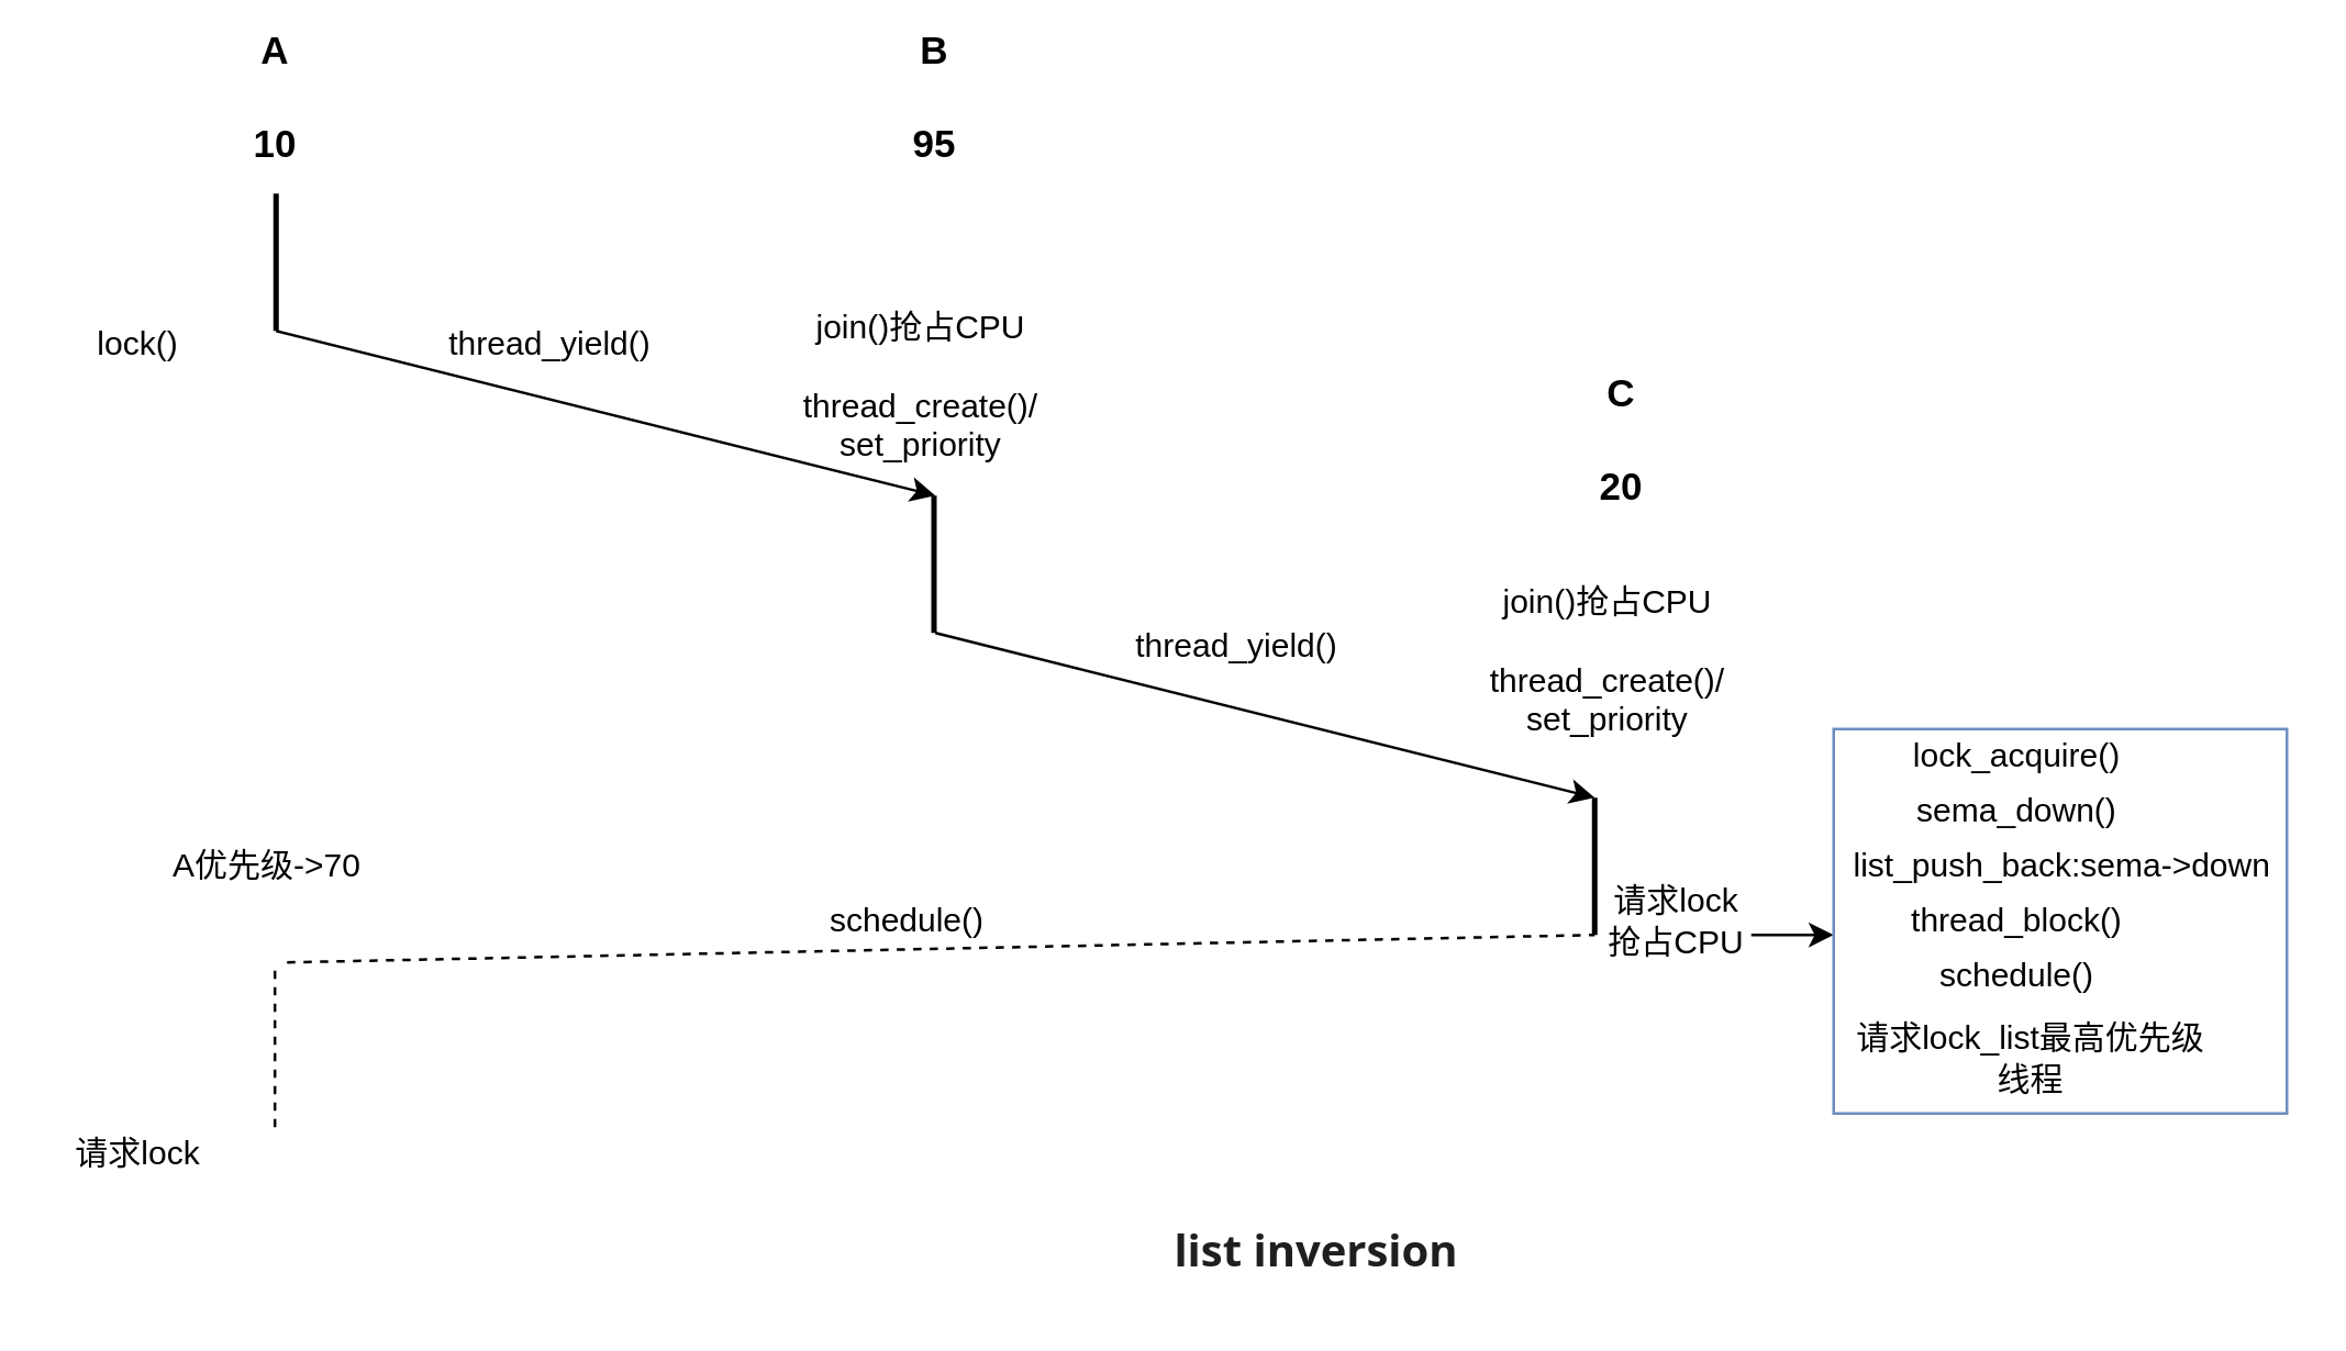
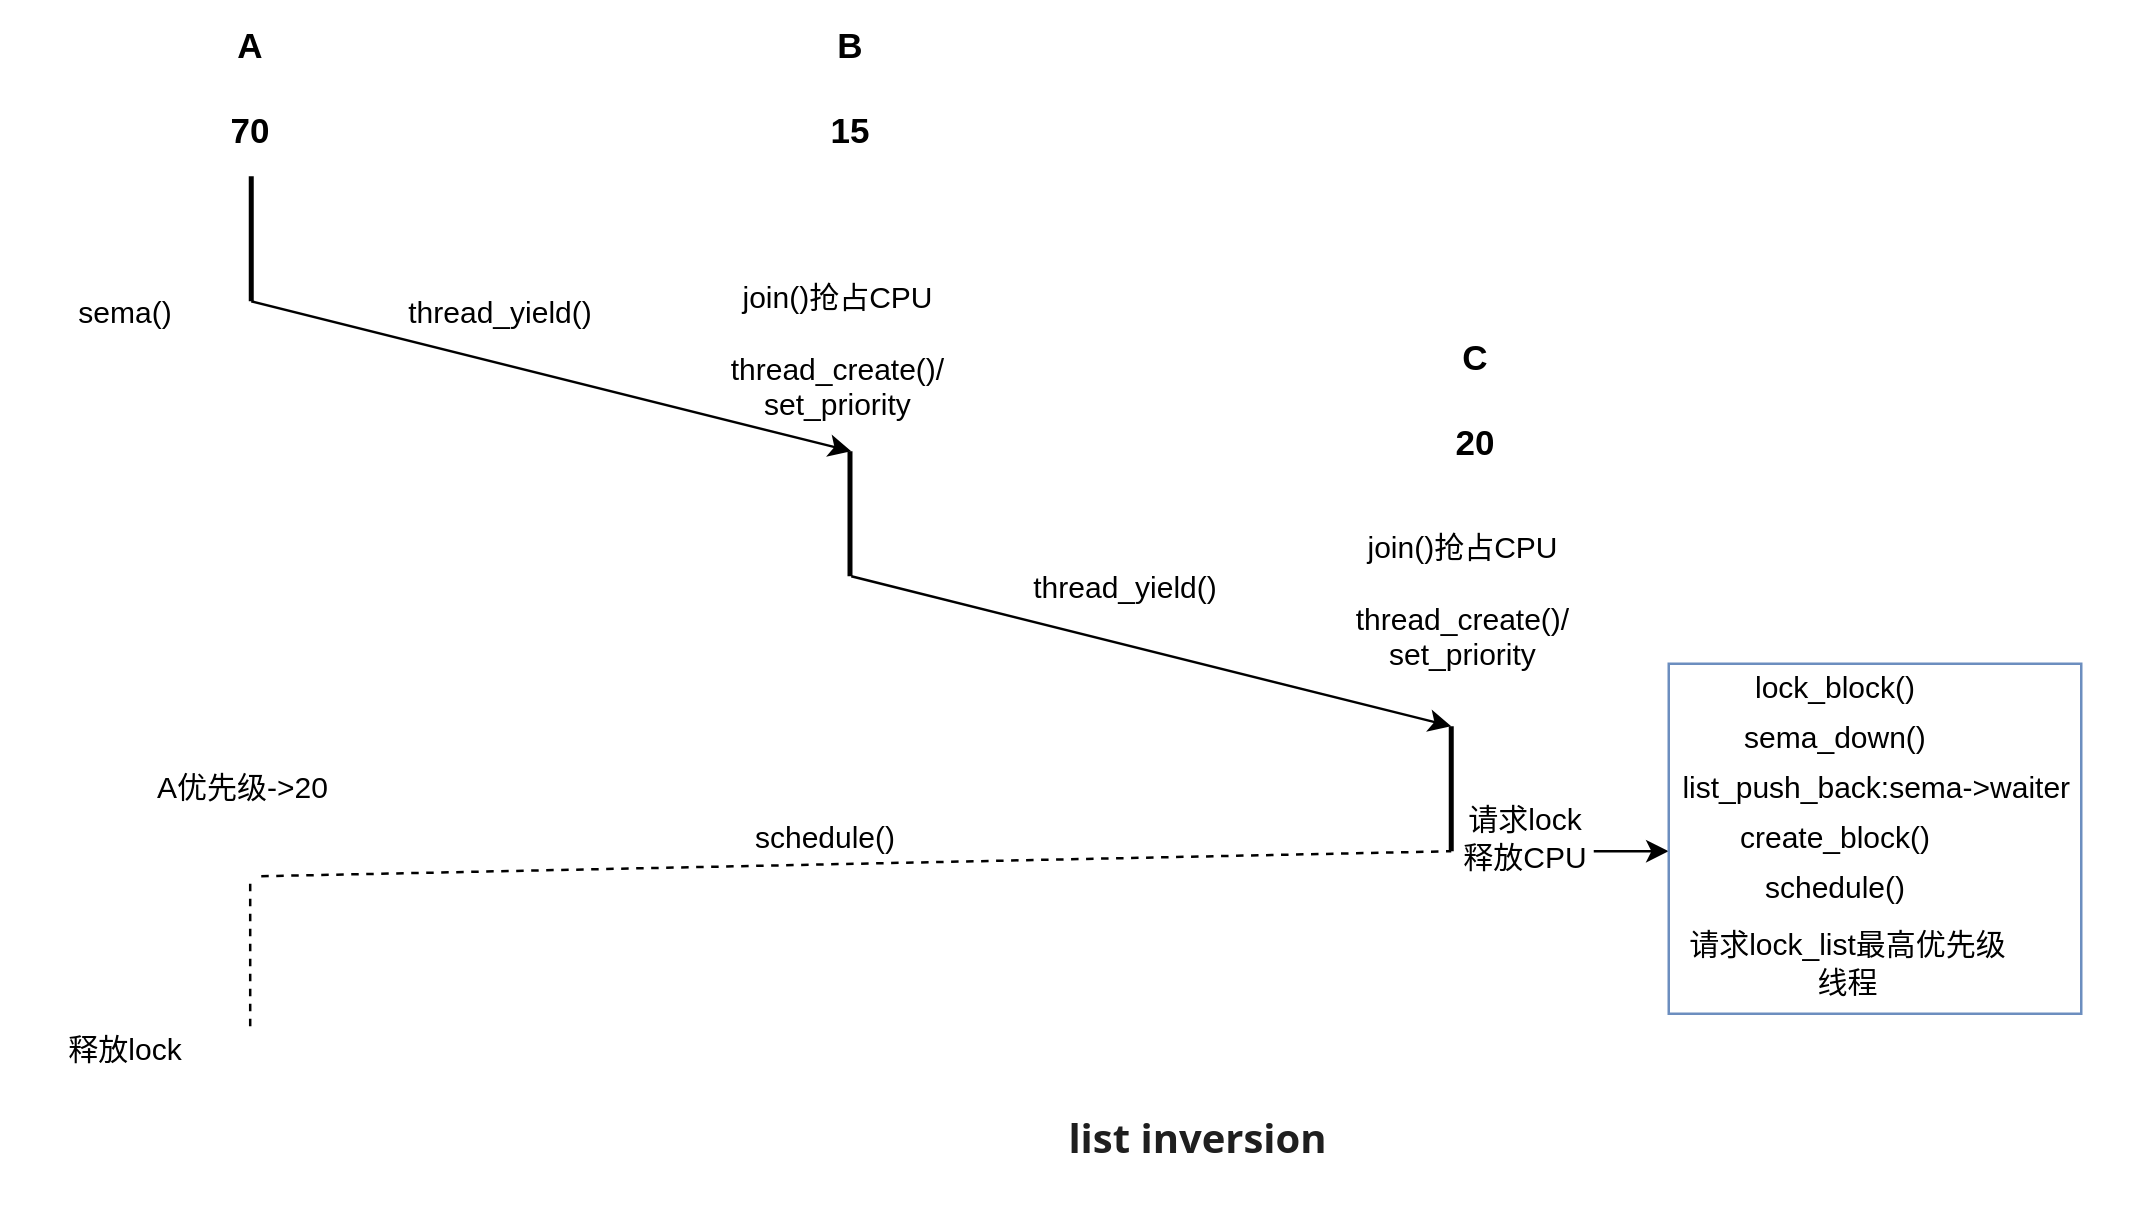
- <mxCell id="2" value="&lt;b style=&quot;font-size: 14px;&quot;&gt;&lt;font style=&quot;font-size: 14px;&quot;&gt;A&lt;/font&gt;&lt;/b&gt;&lt;div style=&quot;font-size: 14px;&quot;&gt;&lt;b style=&quot;&quot;&gt;&lt;font style=&quot;font-size: 14px;&quot;&gt;&lt;br&gt;&lt;/font&gt;&lt;/b&gt;&lt;div style=&quot;&quot;&gt;&lt;b style=&quot;&quot;&gt;&lt;font style=&quot;font-size: 14px;&quot;&gt;10&lt;/font&gt;&lt;/b&gt;&lt;/div&gt;&lt;/div&gt;" style="text;html=1;align=center;verticalAlign=middle;whiteSpace=wrap;rounded=0;" parent="1" vertex="1"><mxGeometry x="70" y="20" width="60" height="30" as="geometry" /></mxCell>
+ <mxCell id="2" value="&lt;b style=&quot;font-size: 14px;&quot;&gt;&lt;font style=&quot;font-size: 14px;&quot;&gt;A&lt;/font&gt;&lt;/b&gt;&lt;div style=&quot;font-size: 14px;&quot;&gt;&lt;b style=&quot;&quot;&gt;&lt;font style=&quot;font-size: 14px;&quot;&gt;&lt;br&gt;&lt;/font&gt;&lt;/b&gt;&lt;div style=&quot;&quot;&gt;&lt;b style=&quot;&quot;&gt;&lt;font style=&quot;font-size: 14px;&quot;&gt;70&lt;/font&gt;&lt;/b&gt;&lt;/div&gt;&lt;/div&gt;" style="text;html=1;align=center;verticalAlign=middle;whiteSpace=wrap;rounded=0;" parent="1" vertex="1"><mxGeometry x="70" y="20" width="60" height="30" as="geometry" /></mxCell>
- <mxCell id="3" value="&lt;b style=&quot;font-size: 14px;&quot;&gt;&lt;font style=&quot;font-size: 14px;&quot;&gt;B&lt;/font&gt;&lt;/b&gt;&lt;div style=&quot;font-size: 14px;&quot;&gt;&lt;b style=&quot;&quot;&gt;&lt;font style=&quot;font-size: 14px;&quot;&gt;&lt;br&gt;&lt;/font&gt;&lt;/b&gt;&lt;div style=&quot;&quot;&gt;&lt;b style=&quot;&quot;&gt;&lt;font style=&quot;font-size: 14px;&quot;&gt;95&lt;/font&gt;&lt;/b&gt;&lt;/div&gt;&lt;/div&gt;" style="text;html=1;align=center;verticalAlign=middle;whiteSpace=wrap;rounded=0;" parent="1" vertex="1"><mxGeometry x="310" y="20" width="60" height="30" as="geometry" /></mxCell>
+ <mxCell id="3" value="&lt;b style=&quot;font-size: 14px;&quot;&gt;&lt;font style=&quot;font-size: 14px;&quot;&gt;B&lt;/font&gt;&lt;/b&gt;&lt;div style=&quot;font-size: 14px;&quot;&gt;&lt;b style=&quot;&quot;&gt;&lt;font style=&quot;font-size: 14px;&quot;&gt;&lt;br&gt;&lt;/font&gt;&lt;/b&gt;&lt;div style=&quot;&quot;&gt;&lt;b style=&quot;&quot;&gt;&lt;font style=&quot;font-size: 14px;&quot;&gt;15&lt;/font&gt;&lt;/b&gt;&lt;/div&gt;&lt;/div&gt;" style="text;html=1;align=center;verticalAlign=middle;whiteSpace=wrap;rounded=0;" parent="1" vertex="1"><mxGeometry x="310" y="20" width="60" height="30" as="geometry" /></mxCell>
- <mxCell id="6" value="lock()" style="text;html=1;align=center;verticalAlign=middle;whiteSpace=wrap;rounded=0;" parent="1" vertex="1"><mxGeometry x="20" y="110" width="60" height="30" as="geometry" /></mxCell>
+ <mxCell id="6" value="sema()" style="text;html=1;align=center;verticalAlign=middle;whiteSpace=wrap;rounded=0;" parent="1" vertex="1"><mxGeometry x="20" y="110" width="60" height="30" as="geometry" /></mxCell>
- <mxCell id="27" value="lock_acquire()" style="text;html=1;align=center;verticalAlign=middle;whiteSpace=wrap;rounded=0;" parent="1" vertex="1"><mxGeometry x="694" y="260" width="80" height="30" as="geometry" /></mxCell>
+ <mxCell id="27" value="lock_block()" style="text;html=1;align=center;verticalAlign=middle;whiteSpace=wrap;rounded=0;" parent="1" vertex="1"><mxGeometry x="694" y="260" width="80" height="30" as="geometry" /></mxCell>
- <mxCell id="28" value="A优先级-&amp;gt;70" style="text;html=1;align=center;verticalAlign=middle;whiteSpace=wrap;rounded=0;" vertex="1" parent="1"><mxGeometry x="54" y="300" width="86" height="30" as="geometry" /></mxCell>
+ <mxCell id="28" value="A优先级-&amp;gt;20" style="text;html=1;align=center;verticalAlign=middle;whiteSpace=wrap;rounded=0;" vertex="1" parent="1"><mxGeometry x="54" y="300" width="86" height="30" as="geometry" /></mxCell>
- <mxCell id="19" value="list_push_back:sema-&amp;gt;down" style="text;html=1;align=center;verticalAlign=middle;whiteSpace=wrap;rounded=0;" parent="1" vertex="1"><mxGeometry x="669" y="300" width="163" height="30" as="geometry" /></mxCell>
+ <mxCell id="19" value="list_push_back:sema-&amp;gt;waiter" style="text;html=1;align=center;verticalAlign=middle;whiteSpace=wrap;rounded=0;" parent="1" vertex="1"><mxGeometry x="669" y="300" width="163" height="30" as="geometry" /></mxCell>
- <mxCell id="15" value="请求lock&lt;div&gt;抢占CPU&lt;/div&gt;" style="text;html=1;align=center;verticalAlign=middle;whiteSpace=wrap;rounded=0;" parent="1" vertex="1"><mxGeometry x="580" y="320" width="60" height="30" as="geometry" /></mxCell>
+ <mxCell id="15" value="请求lock&lt;div&gt;释放CPU&lt;/div&gt;" style="text;html=1;align=center;verticalAlign=middle;whiteSpace=wrap;rounded=0;" parent="1" vertex="1"><mxGeometry x="580" y="320" width="60" height="30" as="geometry" /></mxCell>
- <mxCell id="20" value="thread_block()" style="text;html=1;align=center;verticalAlign=middle;whiteSpace=wrap;rounded=0;" parent="1" vertex="1"><mxGeometry x="694" y="320" width="80" height="30" as="geometry" /></mxCell>
+ <mxCell id="20" value="create_block()" style="text;html=1;align=center;verticalAlign=middle;whiteSpace=wrap;rounded=0;" parent="1" vertex="1"><mxGeometry x="694" y="320" width="80" height="30" as="geometry" /></mxCell>
- <mxCell id="29" value="请求lock" style="text;html=1;align=center;verticalAlign=middle;whiteSpace=wrap;rounded=0;" vertex="1" parent="1"><mxGeometry x="20" y="405" width="60" height="30" as="geometry" /></mxCell>
+ <mxCell id="29" value="释放lock" style="text;html=1;align=center;verticalAlign=middle;whiteSpace=wrap;rounded=0;" vertex="1" parent="1"><mxGeometry x="20" y="405" width="60" height="30" as="geometry" /></mxCell>
